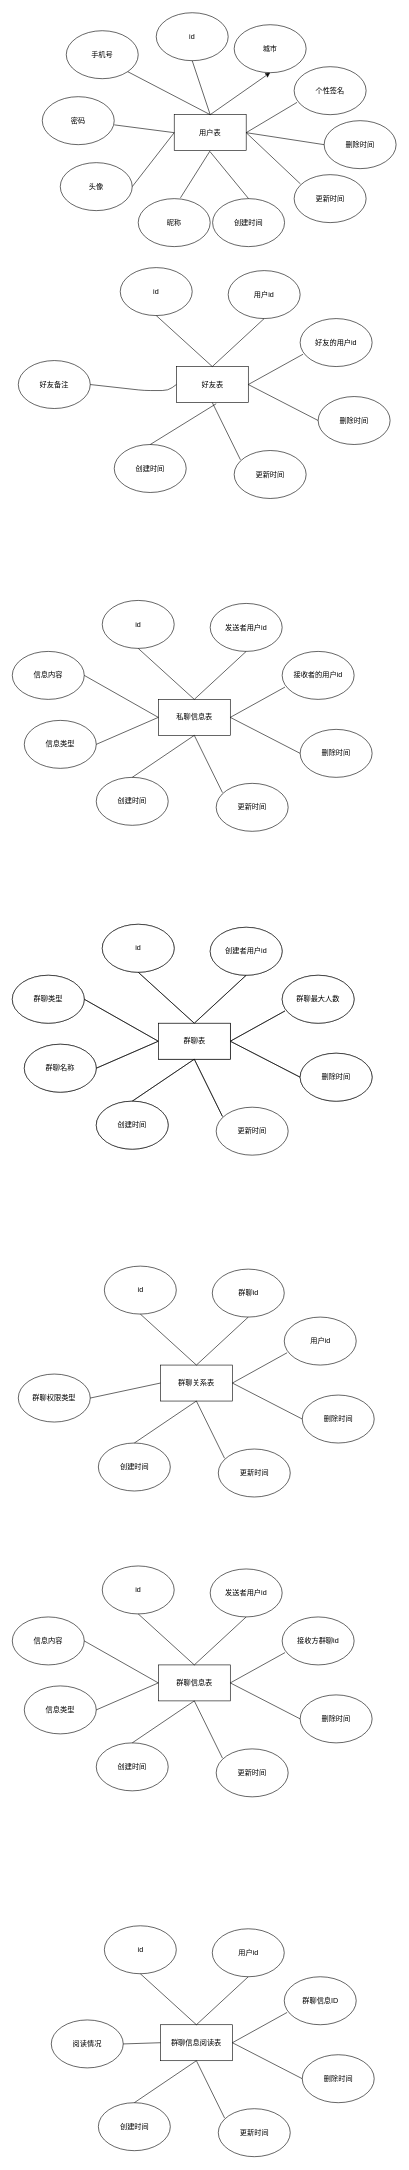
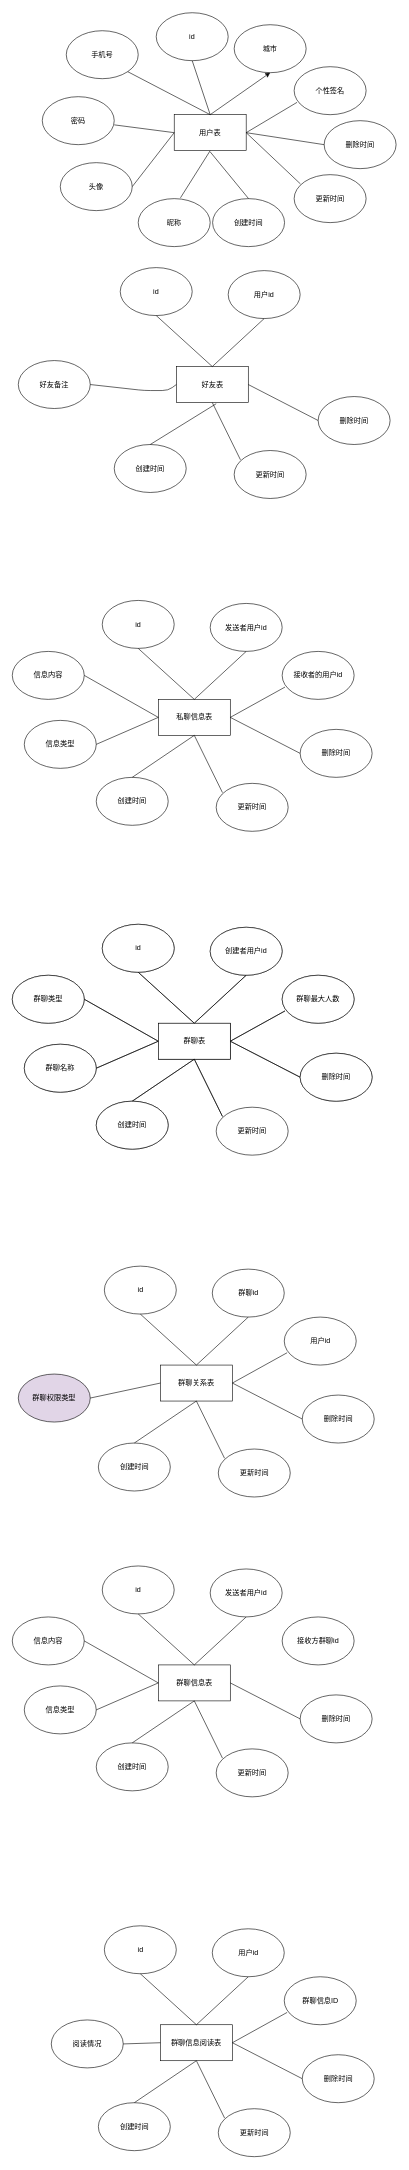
- <mxCell id="26" value="好友的用户id" style="ellipse;whiteSpace=wrap;html=1;" vertex="1" parent="1"><mxGeometry x="500" y="530" width="120" height="80" as="geometry" /></mxCell>
- <mxCell id="33" value="" style="endArrow=none;html=1;entryX=0.04;entryY=0.743;entryDx=0;entryDy=0;entryPerimeter=0;exitX=1;exitY=0.5;exitDx=0;exitDy=0;" edge="1" parent="1" source="23" target="26"><mxGeometry width="50" height="50" relative="1" as="geometry"><mxPoint x="70" y="830" as="sourcePoint" /><mxPoint x="120" y="780" as="targetPoint" /></mxGeometry></mxCell>
- <mxCell id="91" value="群聊权限类型" style="ellipse;whiteSpace=wrap;html=1;" vertex="1" parent="1"><mxGeometry x="30" y="2290" width="120" height="80" as="geometry" /></mxCell>
+ <mxCell id="91" value="群聊权限类型" style="ellipse;whiteSpace=wrap;html=1;fillColor=#e1d5e7;" vertex="1" parent="1"><mxGeometry x="30" y="2290" width="120" height="80" as="geometry" /></mxCell>
- <mxCell id="113" value="" style="endArrow=none;html=1;entryX=0.04;entryY=0.743;entryDx=0;entryDy=0;entryPerimeter=0;exitX=1;exitY=0.5;exitDx=0;exitDy=0;" edge="1" parent="1" source="103" target="106"><mxGeometry width="50" height="50" relative="1" as="geometry"><mxPoint x="40" y="2995" as="sourcePoint" /><mxPoint x="90" y="2945" as="targetPoint" /></mxGeometry></mxCell>
